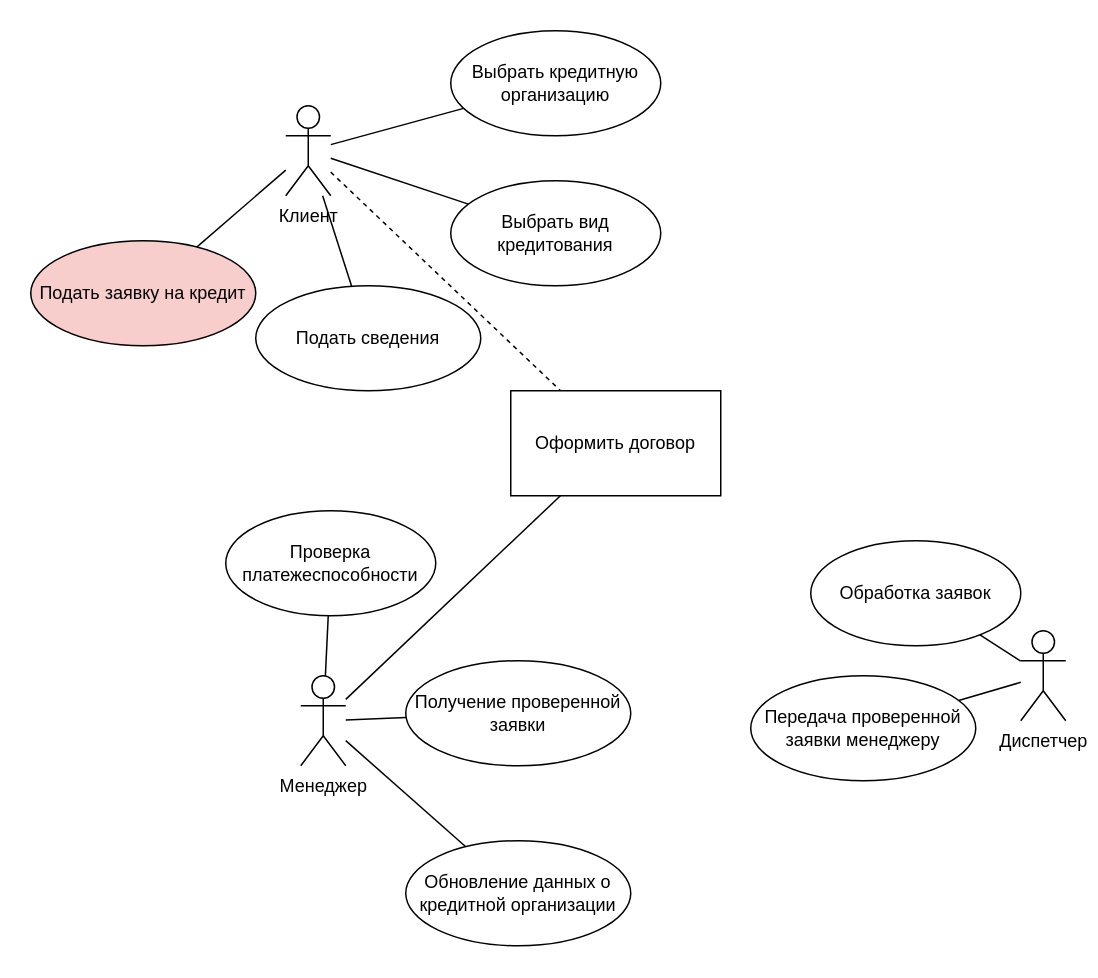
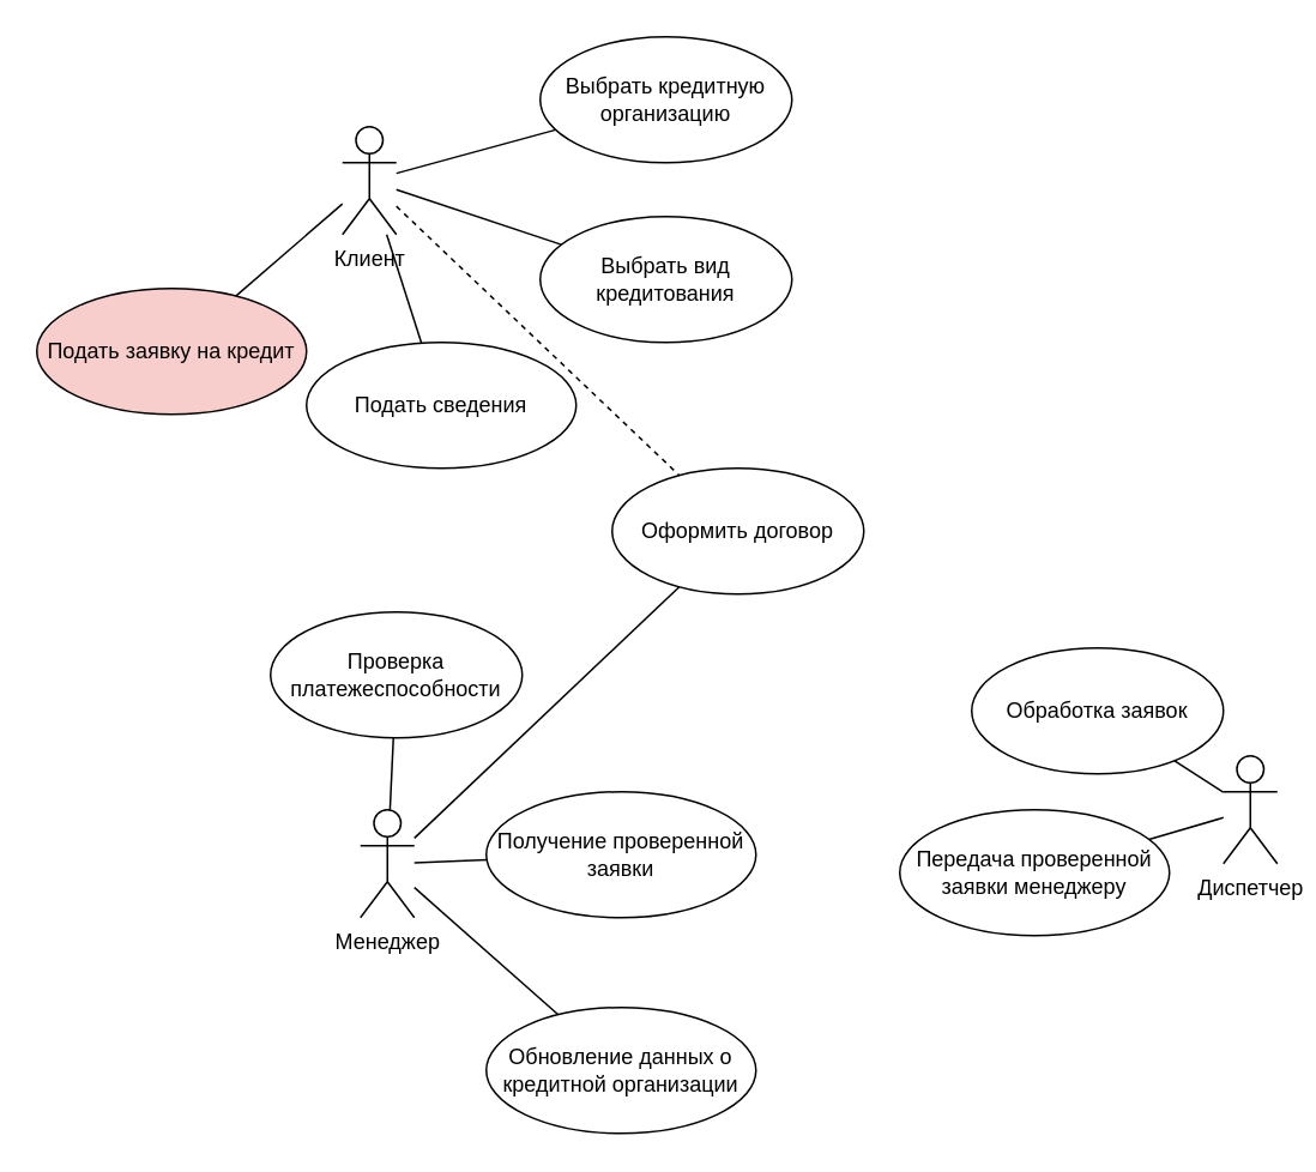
- <mxCell id="15" value="Оформить договор" style="whiteSpace=wrap;html=1;rounded=0;" parent="1" vertex="1"><mxGeometry x="340" y="260" width="140" height="70" as="geometry" /></mxCell>
+ <mxCell id="15" value="Оформить договор" style="ellipse;whiteSpace=wrap;html=1;" parent="1" vertex="1"><mxGeometry x="340" y="260" width="140" height="70" as="geometry" /></mxCell>
